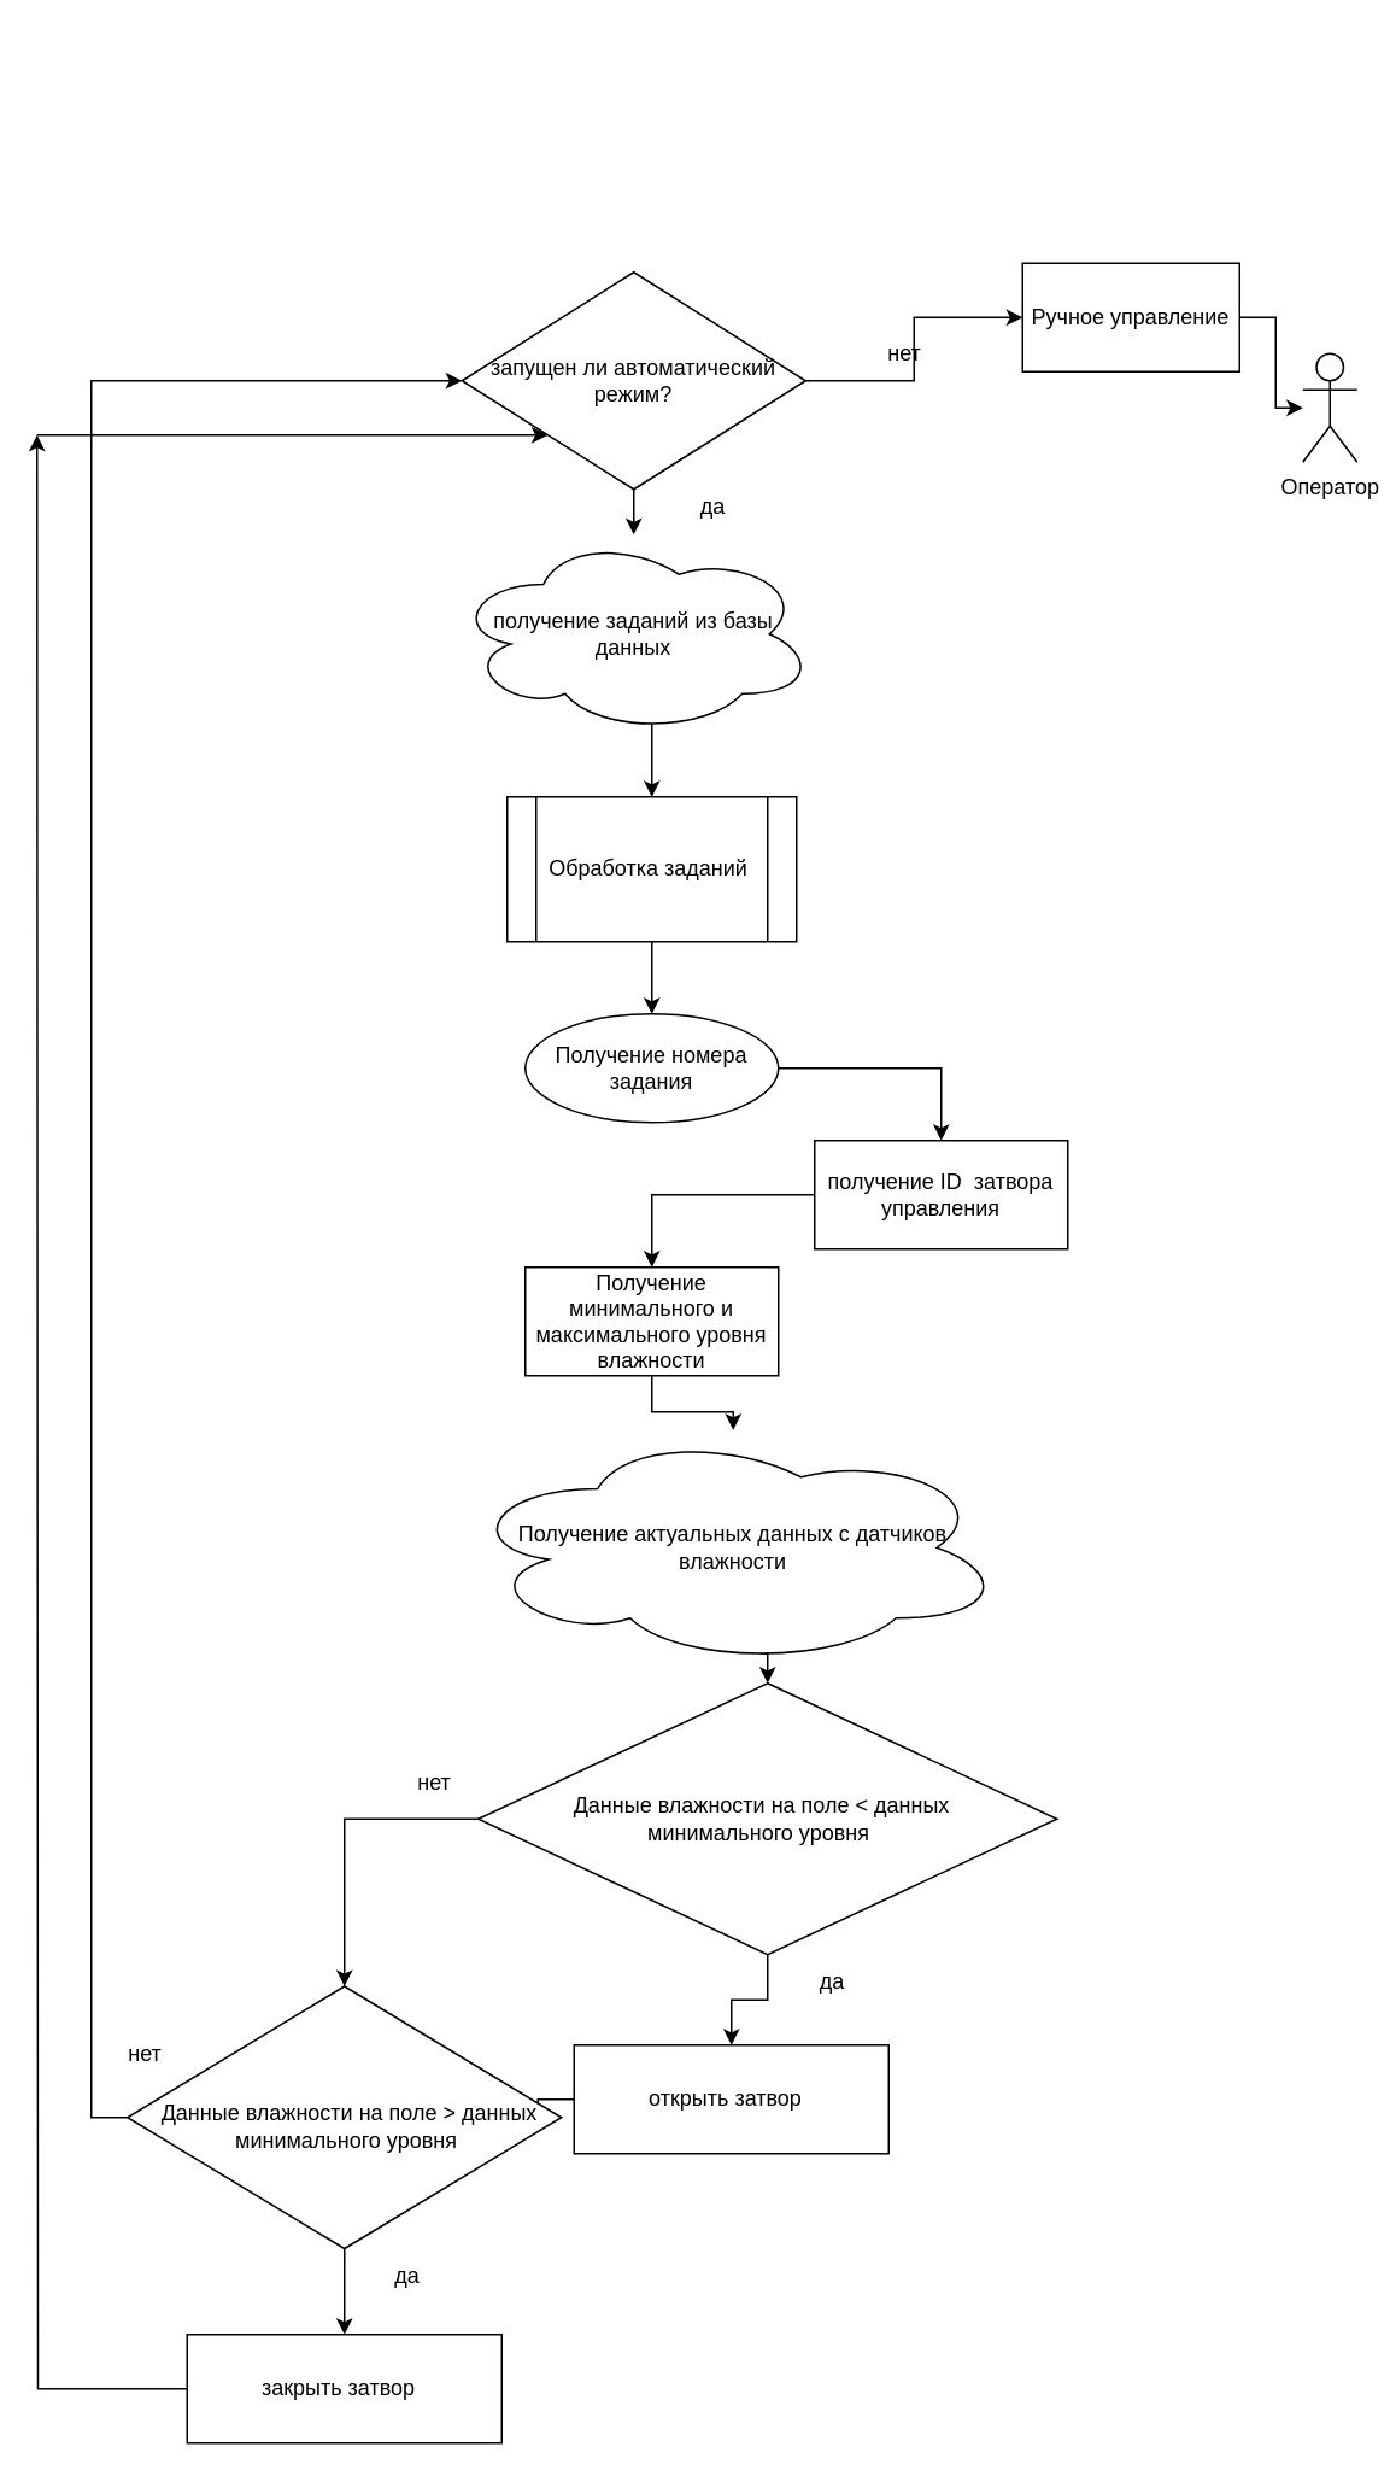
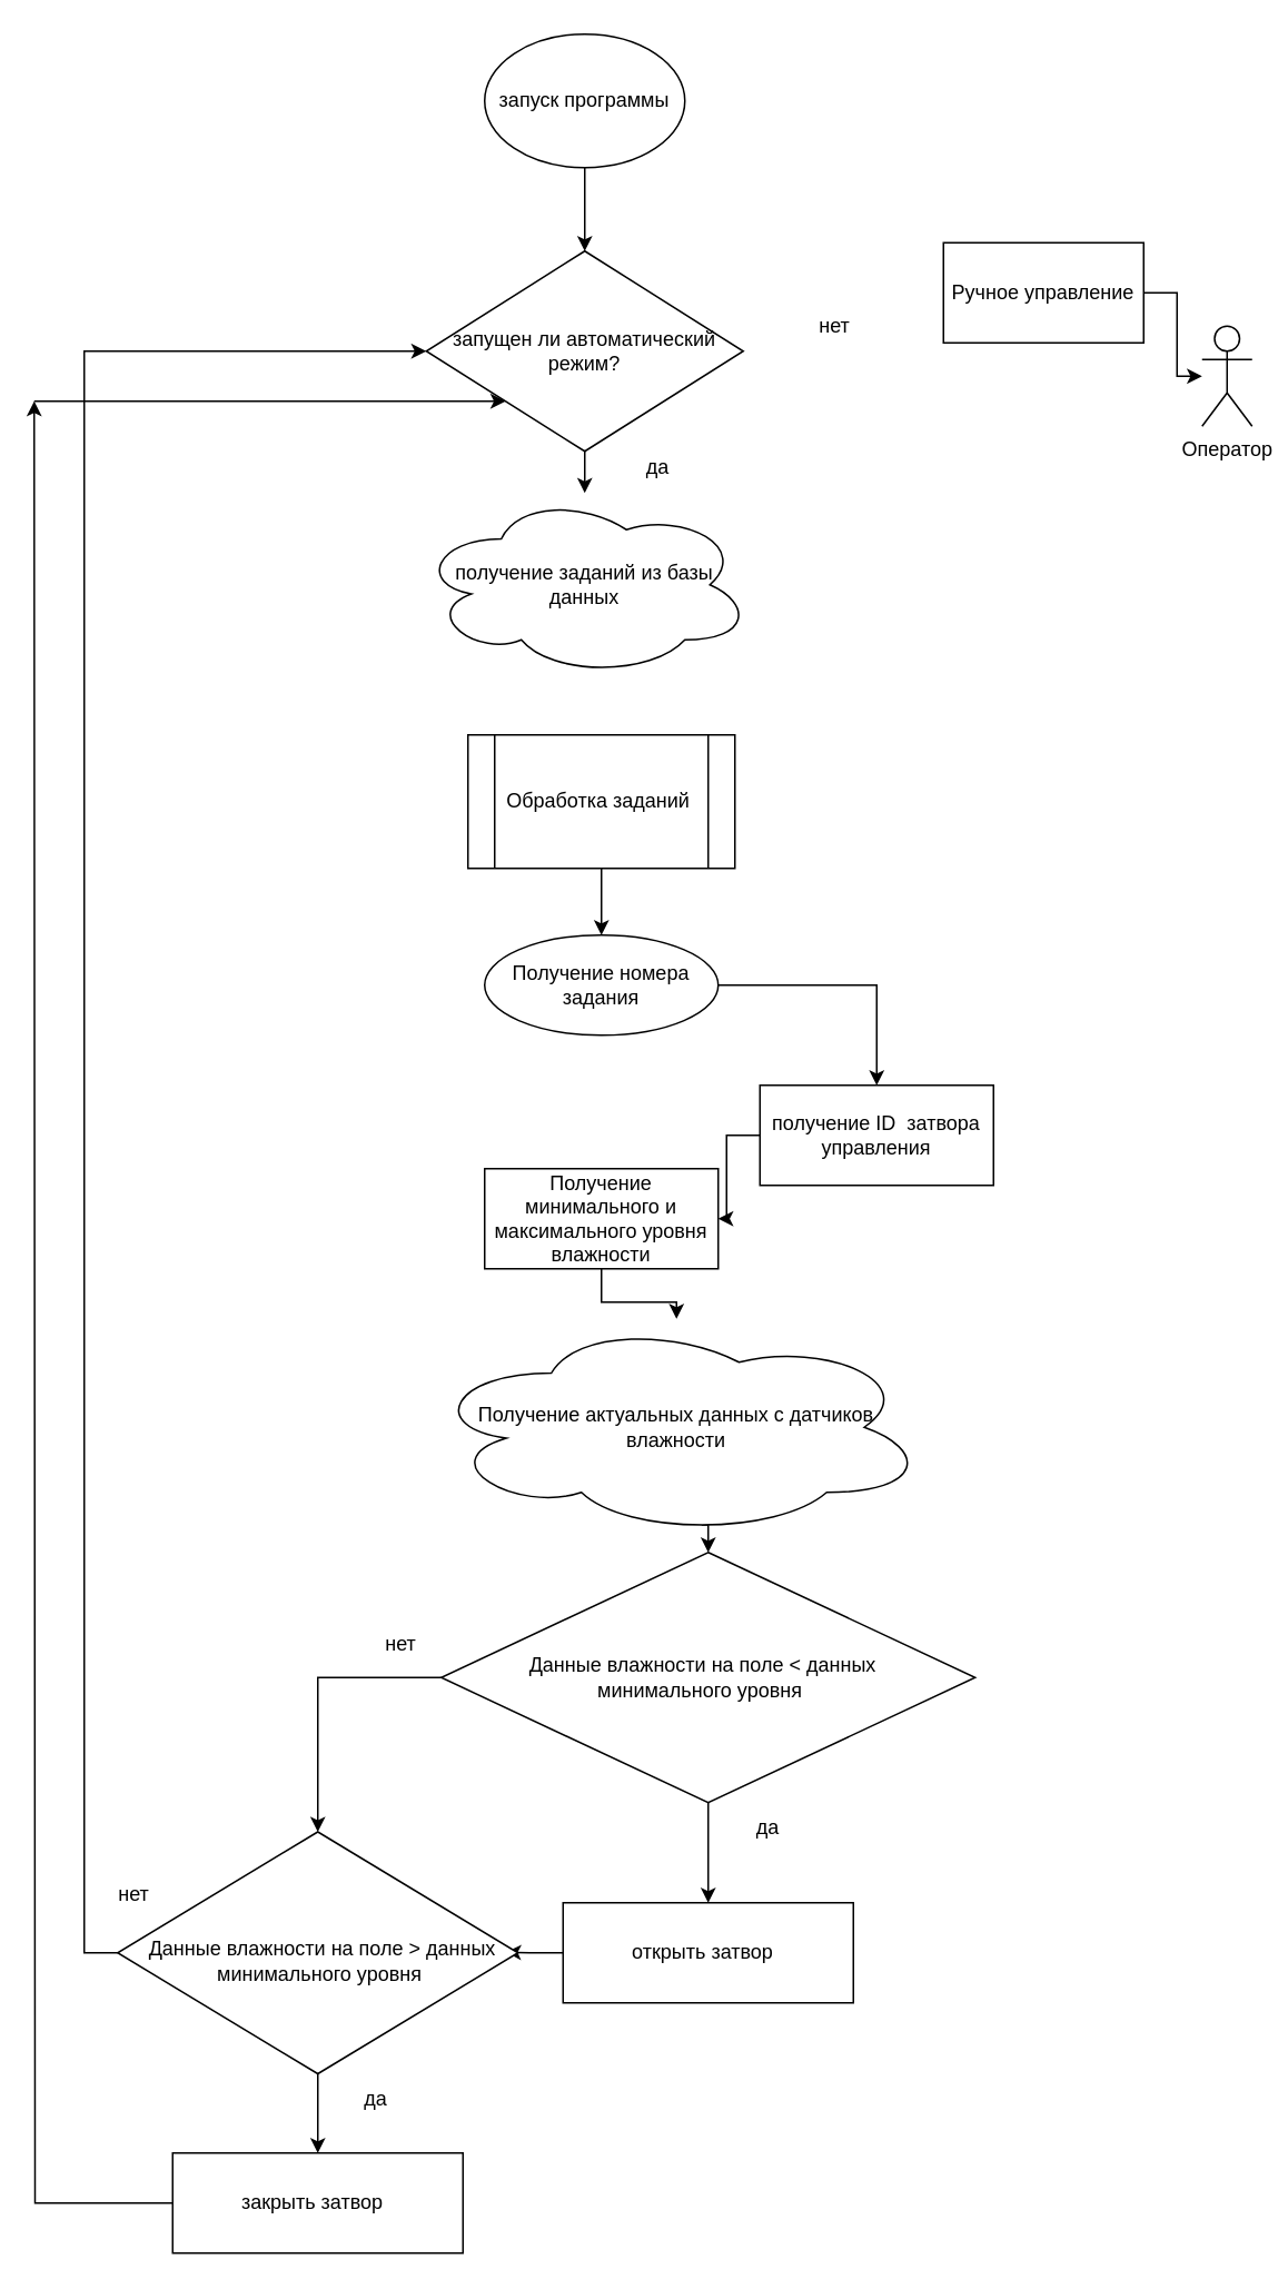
+ <mxCell id="3" value="запуск программы" style="ellipse;whiteSpace=wrap;html=1;" vertex="1" parent="1"><mxGeometry x="290" y="20" width="120" height="80" as="geometry" /></mxCell>
+ <mxCell id="2" style="edgeStyle=orthogonalEdgeStyle;rounded=0;orthogonalLoop=1;jettySize=auto;html=1;exitX=0.5;exitY=1;exitDx=0;exitDy=0;" edge="1" parent="1" source="3" target="6"><mxGeometry relative="1" as="geometry" /></mxCell>
- <mxCell id="4" value="" style="edgeStyle=orthogonalEdgeStyle;rounded=0;orthogonalLoop=1;jettySize=auto;html=1;" edge="1" parent="1" source="6" target="8"><mxGeometry relative="1" as="geometry" /></mxCell>
- <mxCell id="10" style="edgeStyle=orthogonalEdgeStyle;rounded=0;orthogonalLoop=1;jettySize=auto;html=1;exitX=0.55;exitY=0.95;exitDx=0;exitDy=0;exitPerimeter=0;" edge="1" parent="1" source="11" target="13"><mxGeometry relative="1" as="geometry" /></mxCell>
- <mxCell id="17" value="получение ID&amp;nbsp; затвора управления" style="whiteSpace=wrap;html=1;" vertex="1" parent="1"><mxGeometry x="450" y="630" width="140" height="60" as="geometry" /></mxCell>
+ <mxCell id="17" value="получение ID&amp;nbsp; затвора управления" style="whiteSpace=wrap;html=1;" vertex="1" parent="1"><mxGeometry x="455" y="650" width="140" height="60" as="geometry" /></mxCell>
- <mxCell id="28" value="открыть затвор" style="whiteSpace=wrap;html=1;spacing=13;spacingRight=6;" vertex="1" parent="1"><mxGeometry x="317" y="1130" width="174" height="60" as="geometry" /></mxCell>
+ <mxCell id="28" value="открыть затвор" style="whiteSpace=wrap;html=1;spacing=13;spacingRight=6;" vertex="1" parent="1"><mxGeometry x="337" y="1140" width="174" height="60" as="geometry" /></mxCell>
